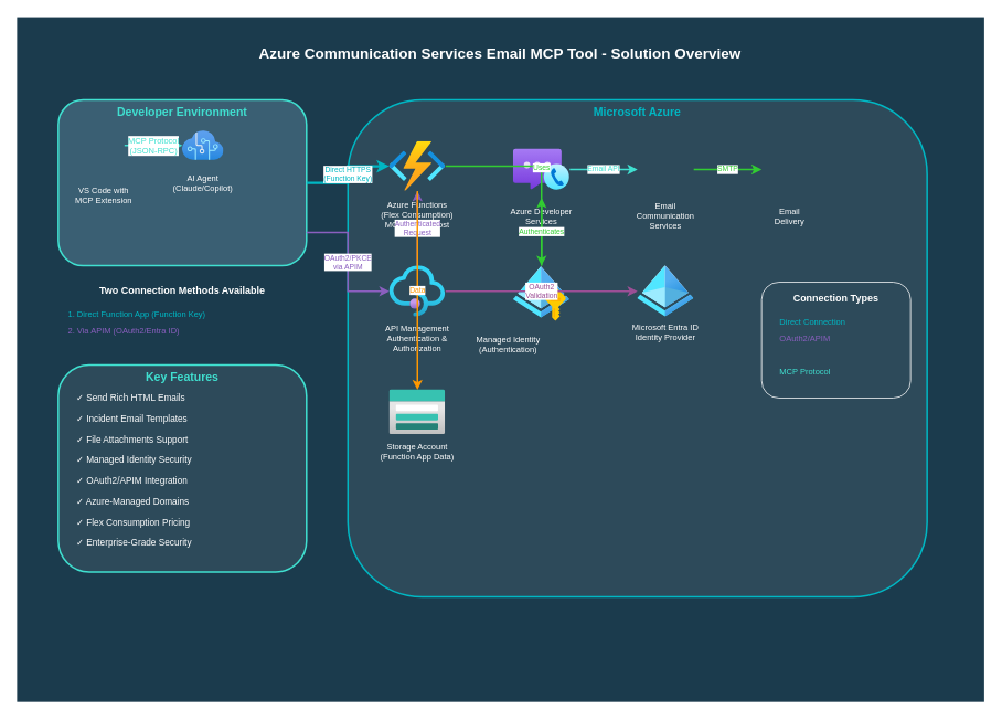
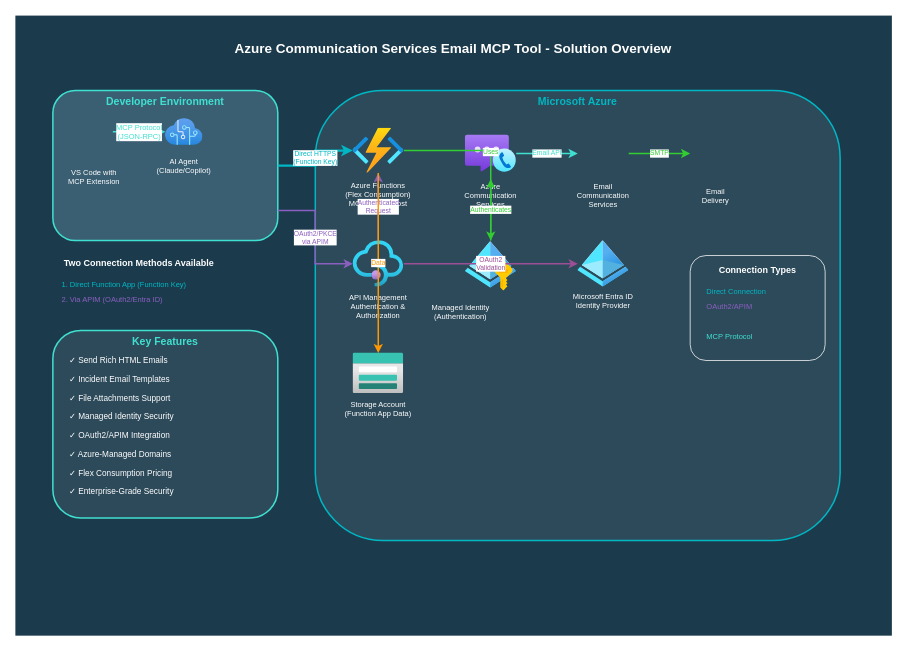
- <mxCell id="19" value="Azure Developer&#10;Services" style="text;html=1;strokeColor=none;fillColor=none;align=center;verticalAlign=middle;whiteSpace=wrap;rounded=0;fontSize=10;fontColor=#FFFFFF;" vertex="1" parent="1"><mxGeometry x="610" y="245" width="88" height="30" as="geometry" /></mxCell>
+ <mxCell id="19" value="Azure Communication&#10;Services" style="text;html=1;strokeColor=none;fillColor=none;align=center;verticalAlign=middle;whiteSpace=wrap;rounded=0;fontSize=10;fontColor=#FFFFFF;" vertex="1" parent="1"><mxGeometry x="610" y="245" width="88" height="30" as="geometry" /></mxCell>
- <mxCell id="11" value="Two Connection Methods Available" style="text;html=1;strokeColor=none;fillColor=none;align=center;verticalAlign=middle;whiteSpace=wrap;rounded=0;fontStyle=1;fontSize=12;fontColor=#FFFFFF;" vertex="1" parent="1"><mxGeometry x="70" y="340" width="300" height="20" as="geometry" /></mxCell>
+ <mxCell id="11" value="Two Connection Methods Available" style="text;html=1;strokeColor=none;fillColor=none;align=center;verticalAlign=middle;whiteSpace=wrap;rounded=0;fontStyle=1;fontSize=12;fontColor=#FFFFFF;" vertex="1" parent="1"><mxGeometry x="35" y="340" width="300" height="20" as="geometry" /></mxCell>
